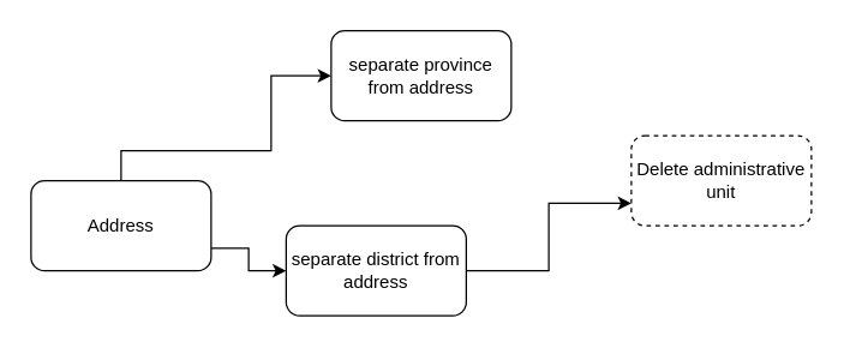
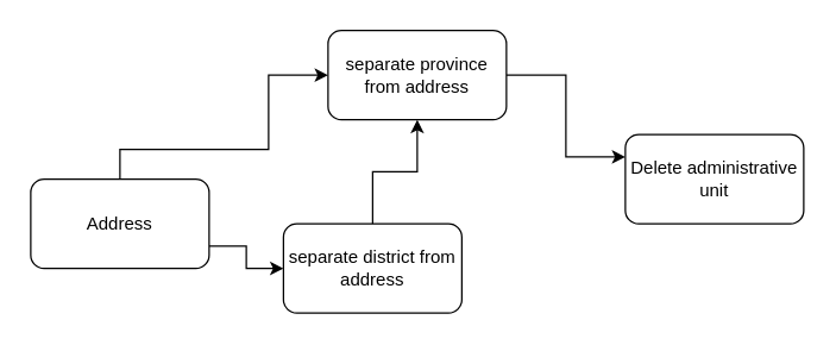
+ <mxCell id="2" style="edgeStyle=orthogonalEdgeStyle;rounded=0;orthogonalLoop=1;jettySize=auto;html=1;entryX=0;entryY=0.25;entryDx=0;entryDy=0;" edge="1" parent="1" source="3" target="6"><mxGeometry relative="1" as="geometry" /></mxCell>
- <mxCell id="6" value="Delete administrative unit" style="rounded=1;whiteSpace=wrap;html=1;dashed=1;" vertex="1" parent="1"><mxGeometry x="420" y="90" width="120" height="60" as="geometry" /></mxCell>
+ <mxCell id="6" value="Delete administrative unit" style="rounded=1;whiteSpace=wrap;html=1;" vertex="1" parent="1"><mxGeometry x="420" y="90" width="120" height="60" as="geometry" /></mxCell>
- <mxCell id="4" style="edgeStyle=orthogonalEdgeStyle;rounded=0;orthogonalLoop=1;jettySize=auto;html=1;entryX=0;entryY=0.75;entryDx=0;entryDy=0;" edge="1" parent="1" source="5" target="6"><mxGeometry relative="1" as="geometry" /></mxCell>
+ <mxCell id="4" style="edgeStyle=orthogonalEdgeStyle;rounded=0;orthogonalLoop=1;jettySize=auto;html=1;" edge="1" parent="1" source="5" target="3"><mxGeometry relative="1" as="geometry" /></mxCell>
